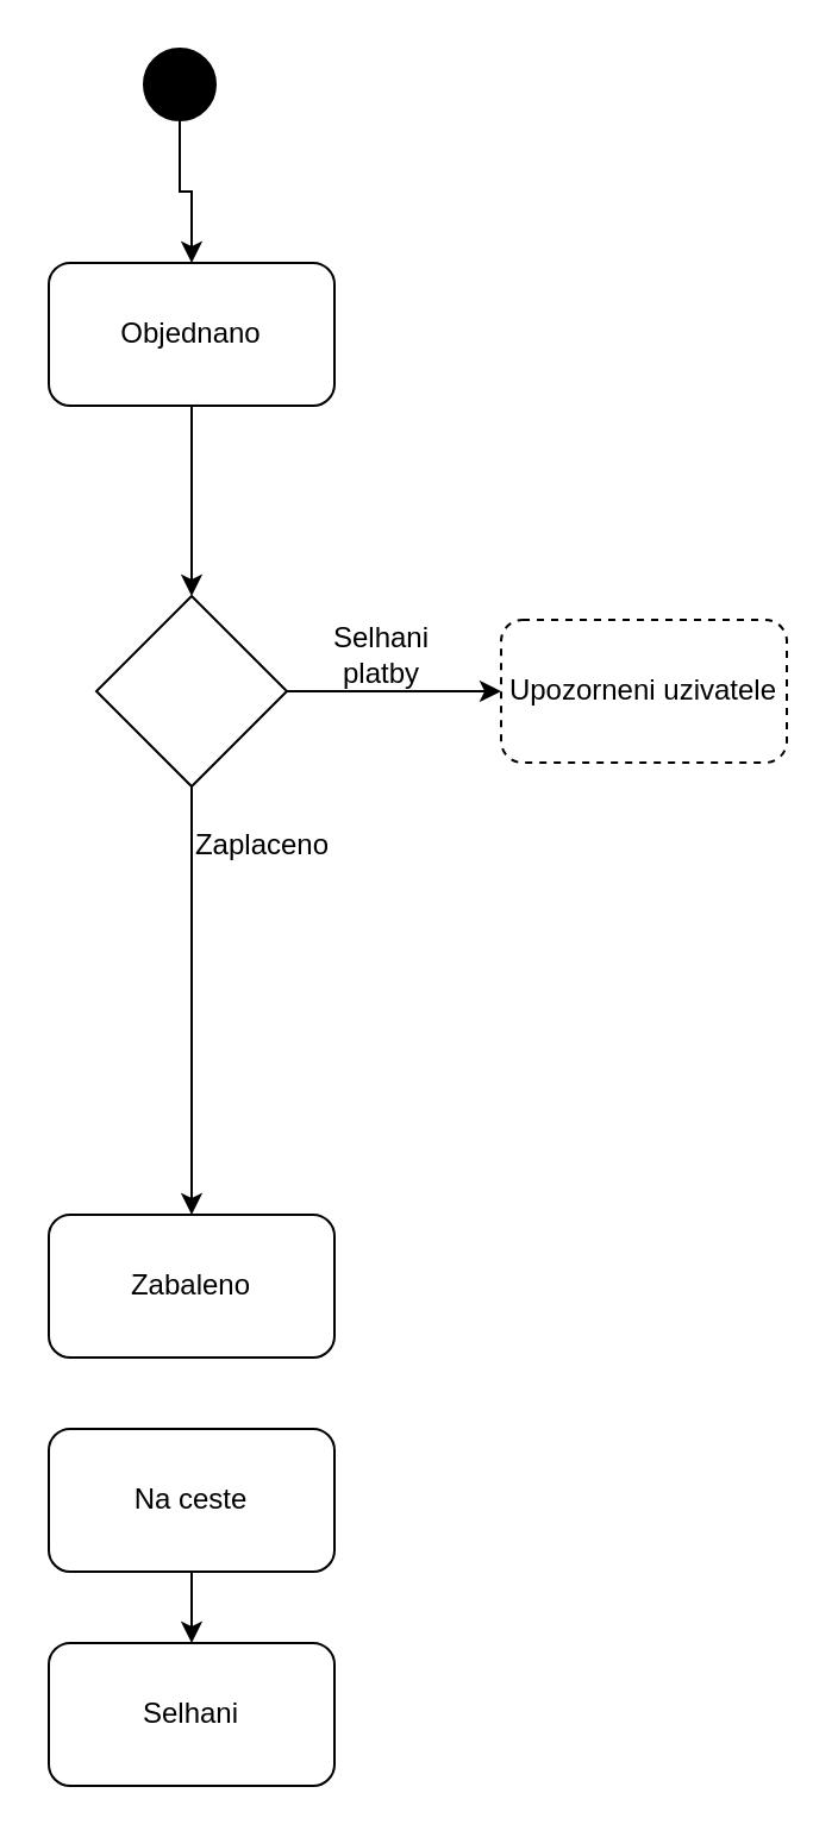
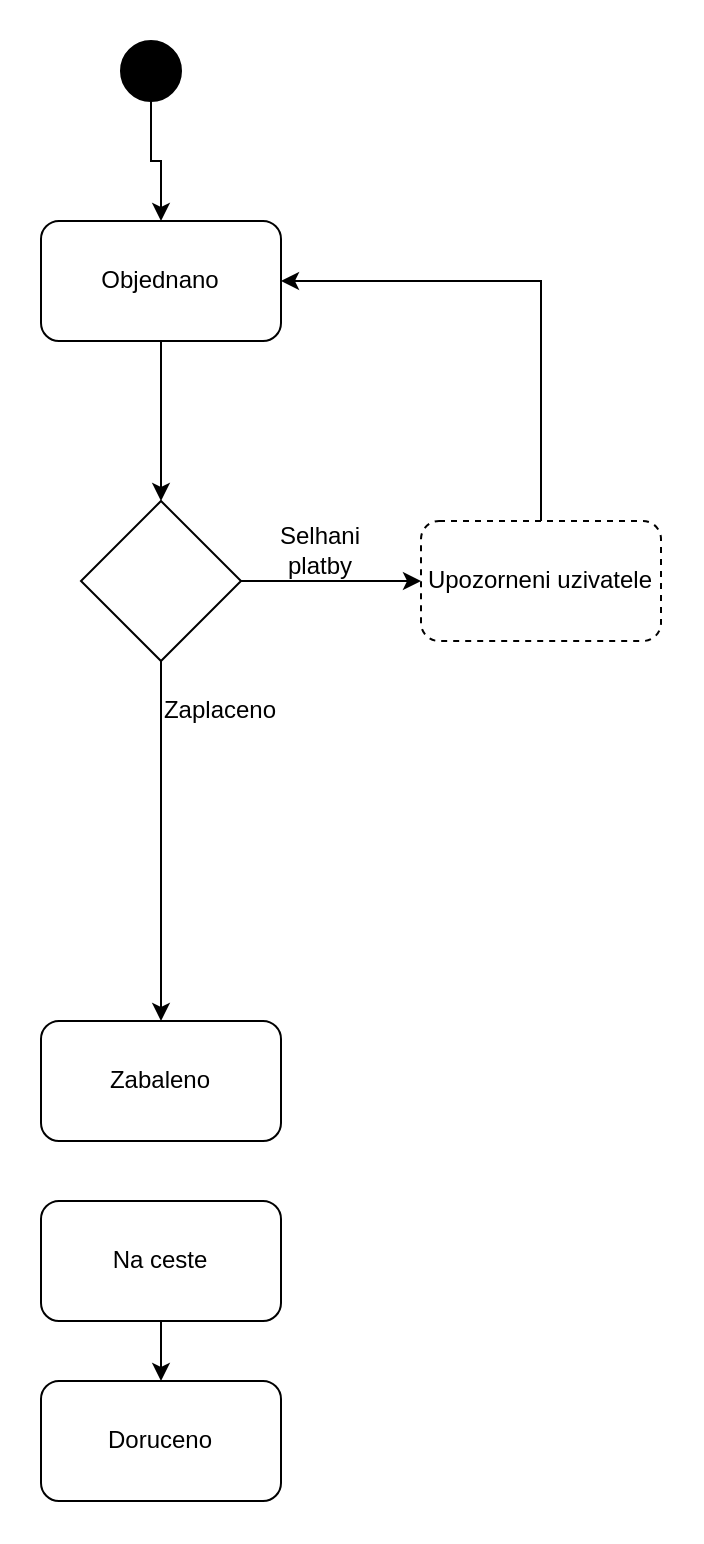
+ <mxCell id="4" style="edgeStyle=orthogonalEdgeStyle;rounded=0;orthogonalLoop=1;jettySize=auto;html=1;entryX=1;entryY=0.5;entryDx=0;entryDy=0;" edge="1" parent="1" source="5" target="3"><mxGeometry relative="1" as="geometry"><Array as="points"><mxPoint x="270" y="140" /></Array></mxGeometry></mxCell>
- <mxCell id="9" value="Selhani" style="rounded=1;whiteSpace=wrap;html=1;" vertex="1" parent="1"><mxGeometry y="690" width="120" height="60" as="geometry" x="20" /></mxCell>
+ <mxCell id="9" value="Doruceno" style="rounded=1;whiteSpace=wrap;html=1;" vertex="1" parent="1"><mxGeometry y="690" width="120" height="60" as="geometry" x="20" /></mxCell>
